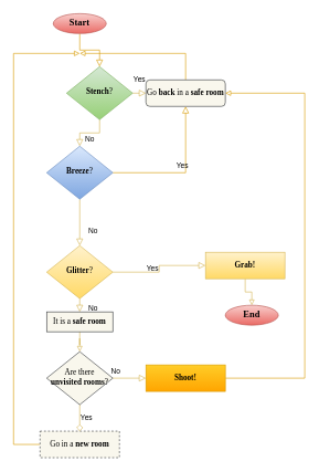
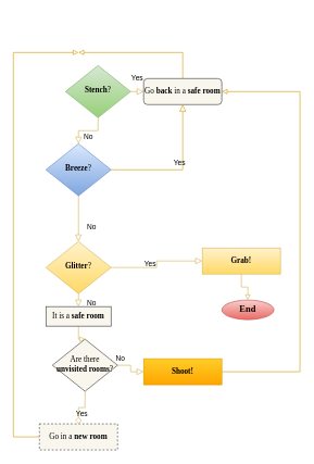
- <mxCell id="11" value="Start" style="ellipse;whiteSpace=wrap;html=1;fillColor=#f8cecc;strokeColor=#b85450;gradientColor=#ea6b66;fontFamily=Georgia;fontStyle=1;fontSize=14;" parent="1" vertex="1"><mxGeometry x="80" y="20" width="80" height="30" as="geometry" /></mxCell>
- <mxCell id="2" value="" style="rounded=0;html=1;jettySize=auto;orthogonalLoop=1;fontSize=11;endArrow=block;endFill=0;endSize=8;strokeWidth=1;shadow=0;labelBackgroundColor=none;edgeStyle=orthogonalEdgeStyle;exitX=0.5;exitY=1;exitDx=0;exitDy=0;fillColor=#ffcd28;gradientColor=#ffa500;strokeColor=#d79b00;" parent="1" source="11" target="5" edge="1"><mxGeometry relative="1" as="geometry"><mxPoint x="120" y="50" as="sourcePoint" /></mxGeometry></mxCell>
- <mxCell id="22" value="Are there &lt;b&gt;unvisited rooms&lt;/b&gt;?" style="rhombus;whiteSpace=wrap;html=1;shadow=0;fontFamily=Georgia;fontSize=12;align=center;strokeWidth=1;spacing=6;spacingTop=-4;fillColor=#f9f7ed;strokeColor=#36393d;" parent="1" vertex="1"><mxGeometry x="70" y="530" width="100" height="80" as="geometry" /></mxCell>
+ <mxCell id="22" value="Are there &lt;b&gt;unvisited rooms&lt;/b&gt;?" style="rhombus;whiteSpace=wrap;html=1;shadow=0;fontFamily=Georgia;fontSize=12;align=center;strokeWidth=1;spacing=6;spacingTop=-4;fillColor=#f9f7ed;strokeColor=#36393d;" parent="1" vertex="1"><mxGeometry x="80" y="520" width="100" height="80" as="geometry" /></mxCell>
